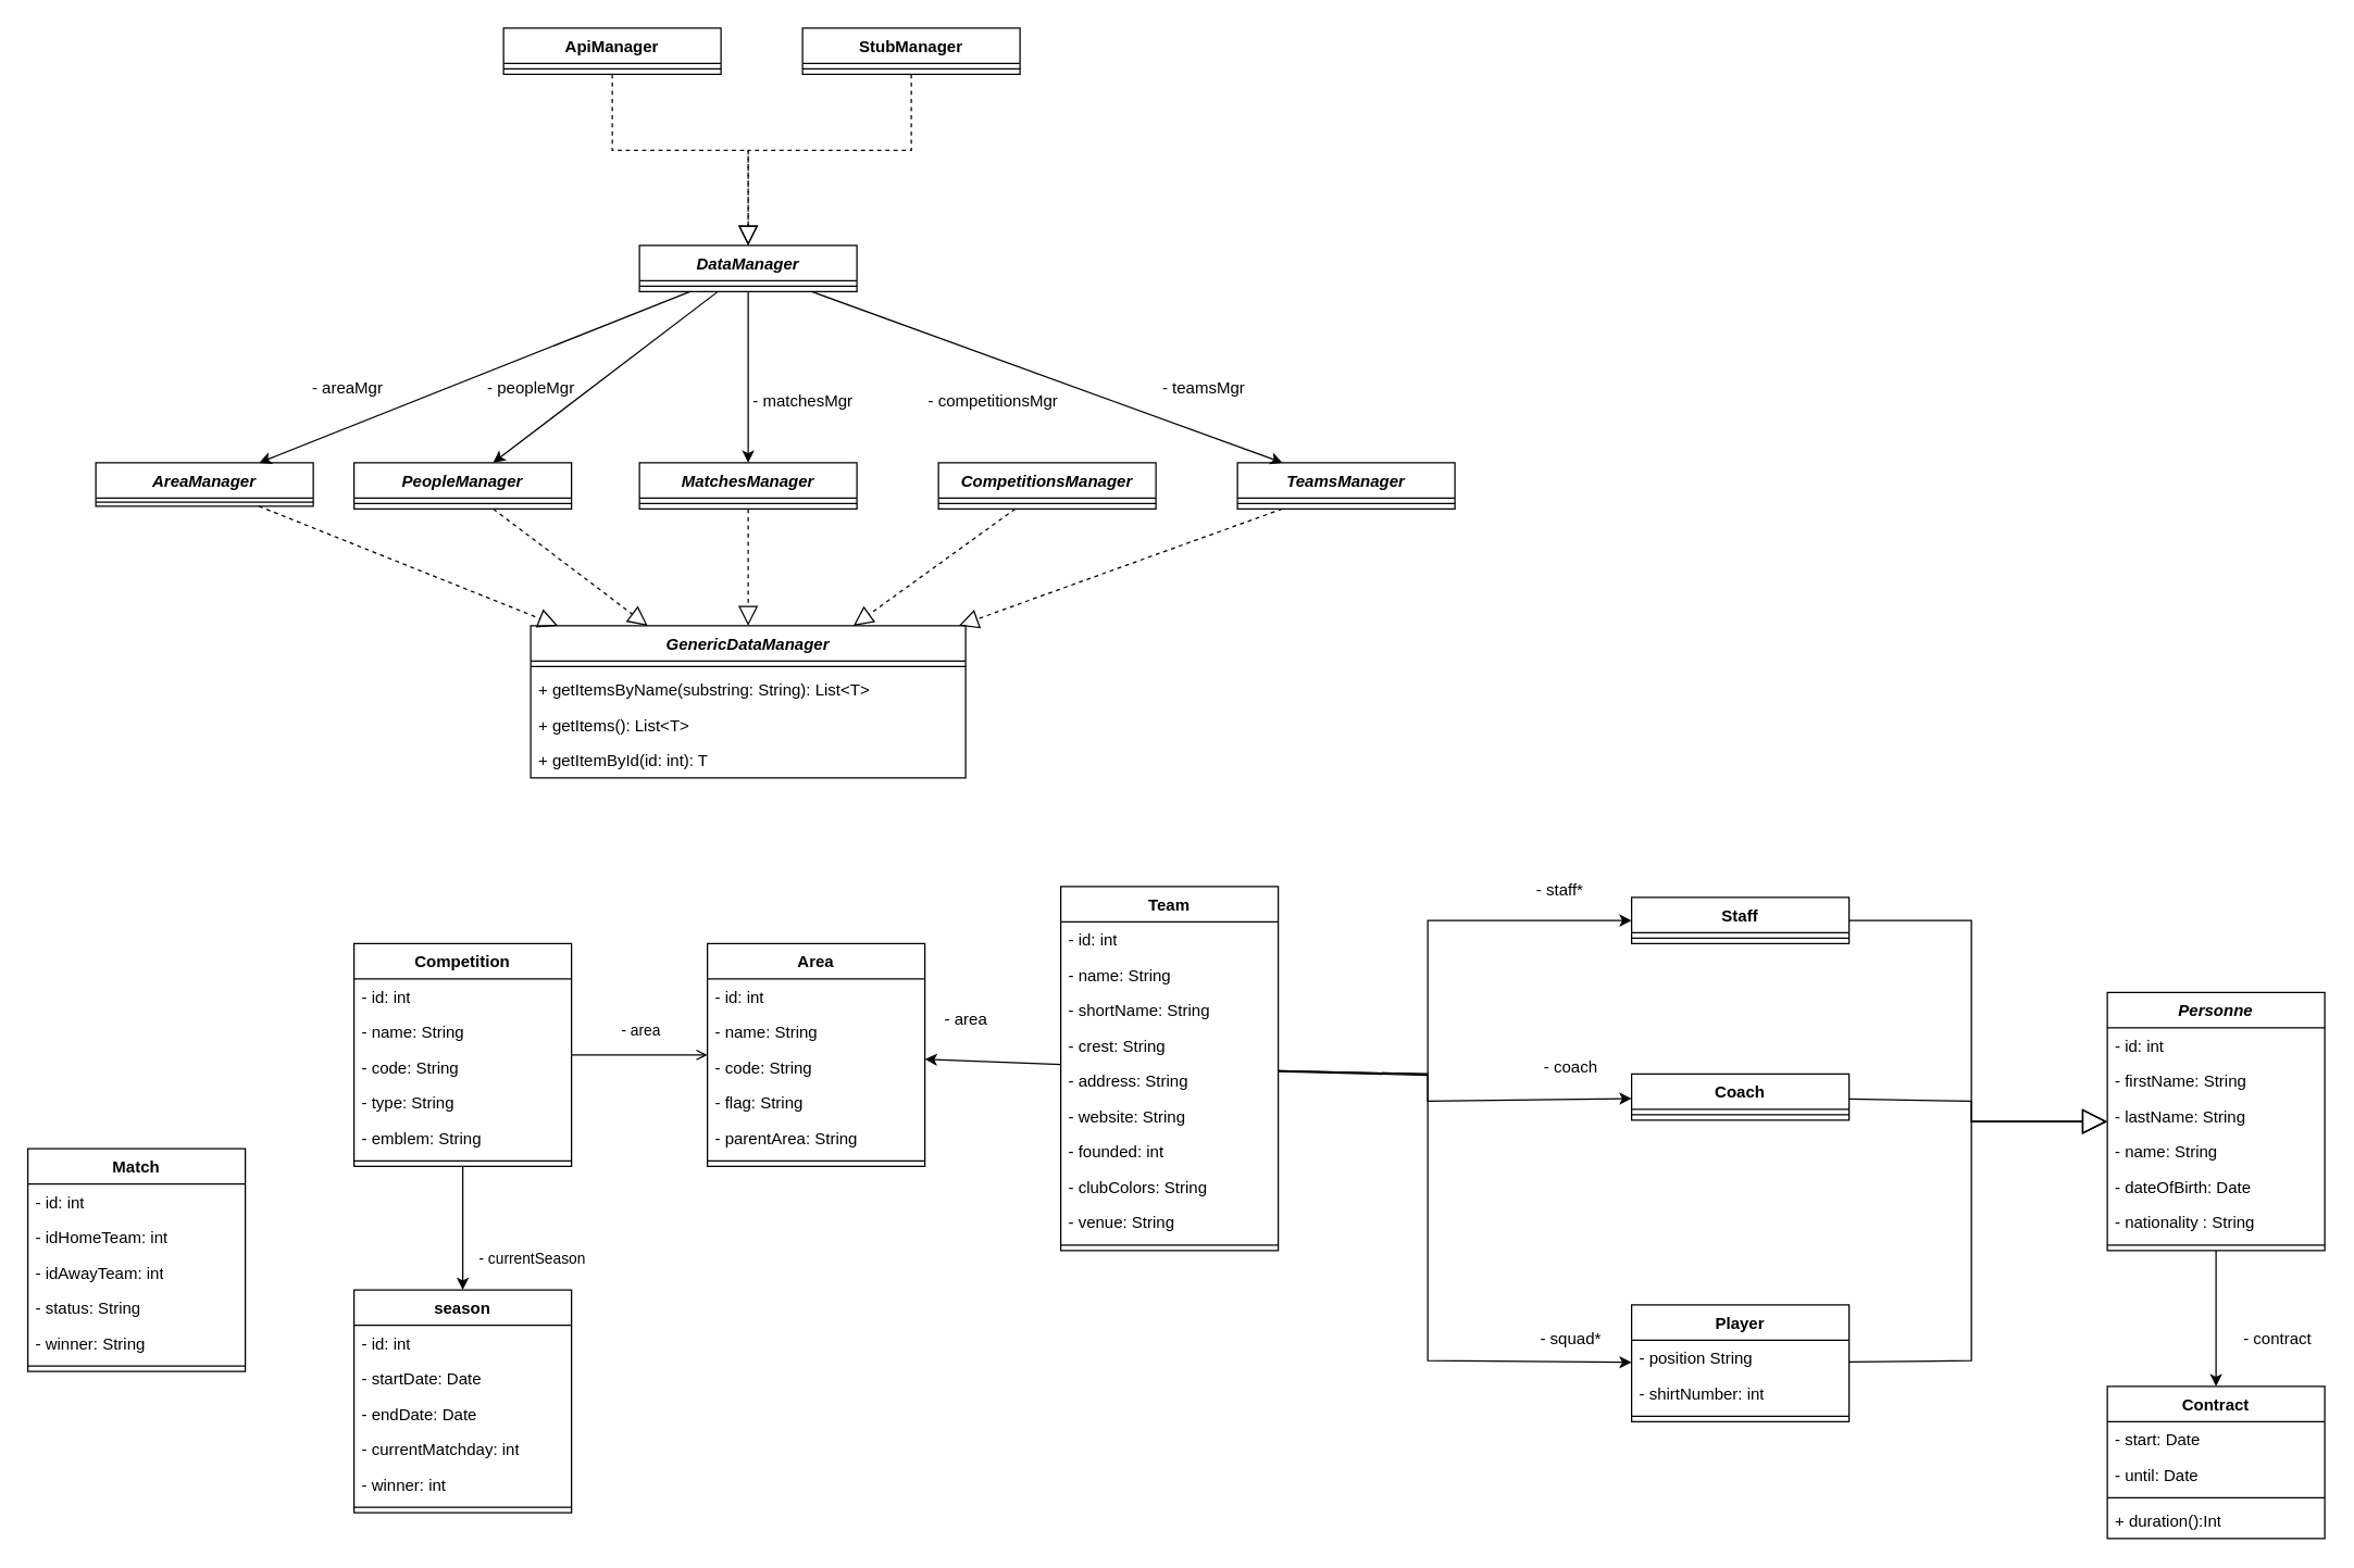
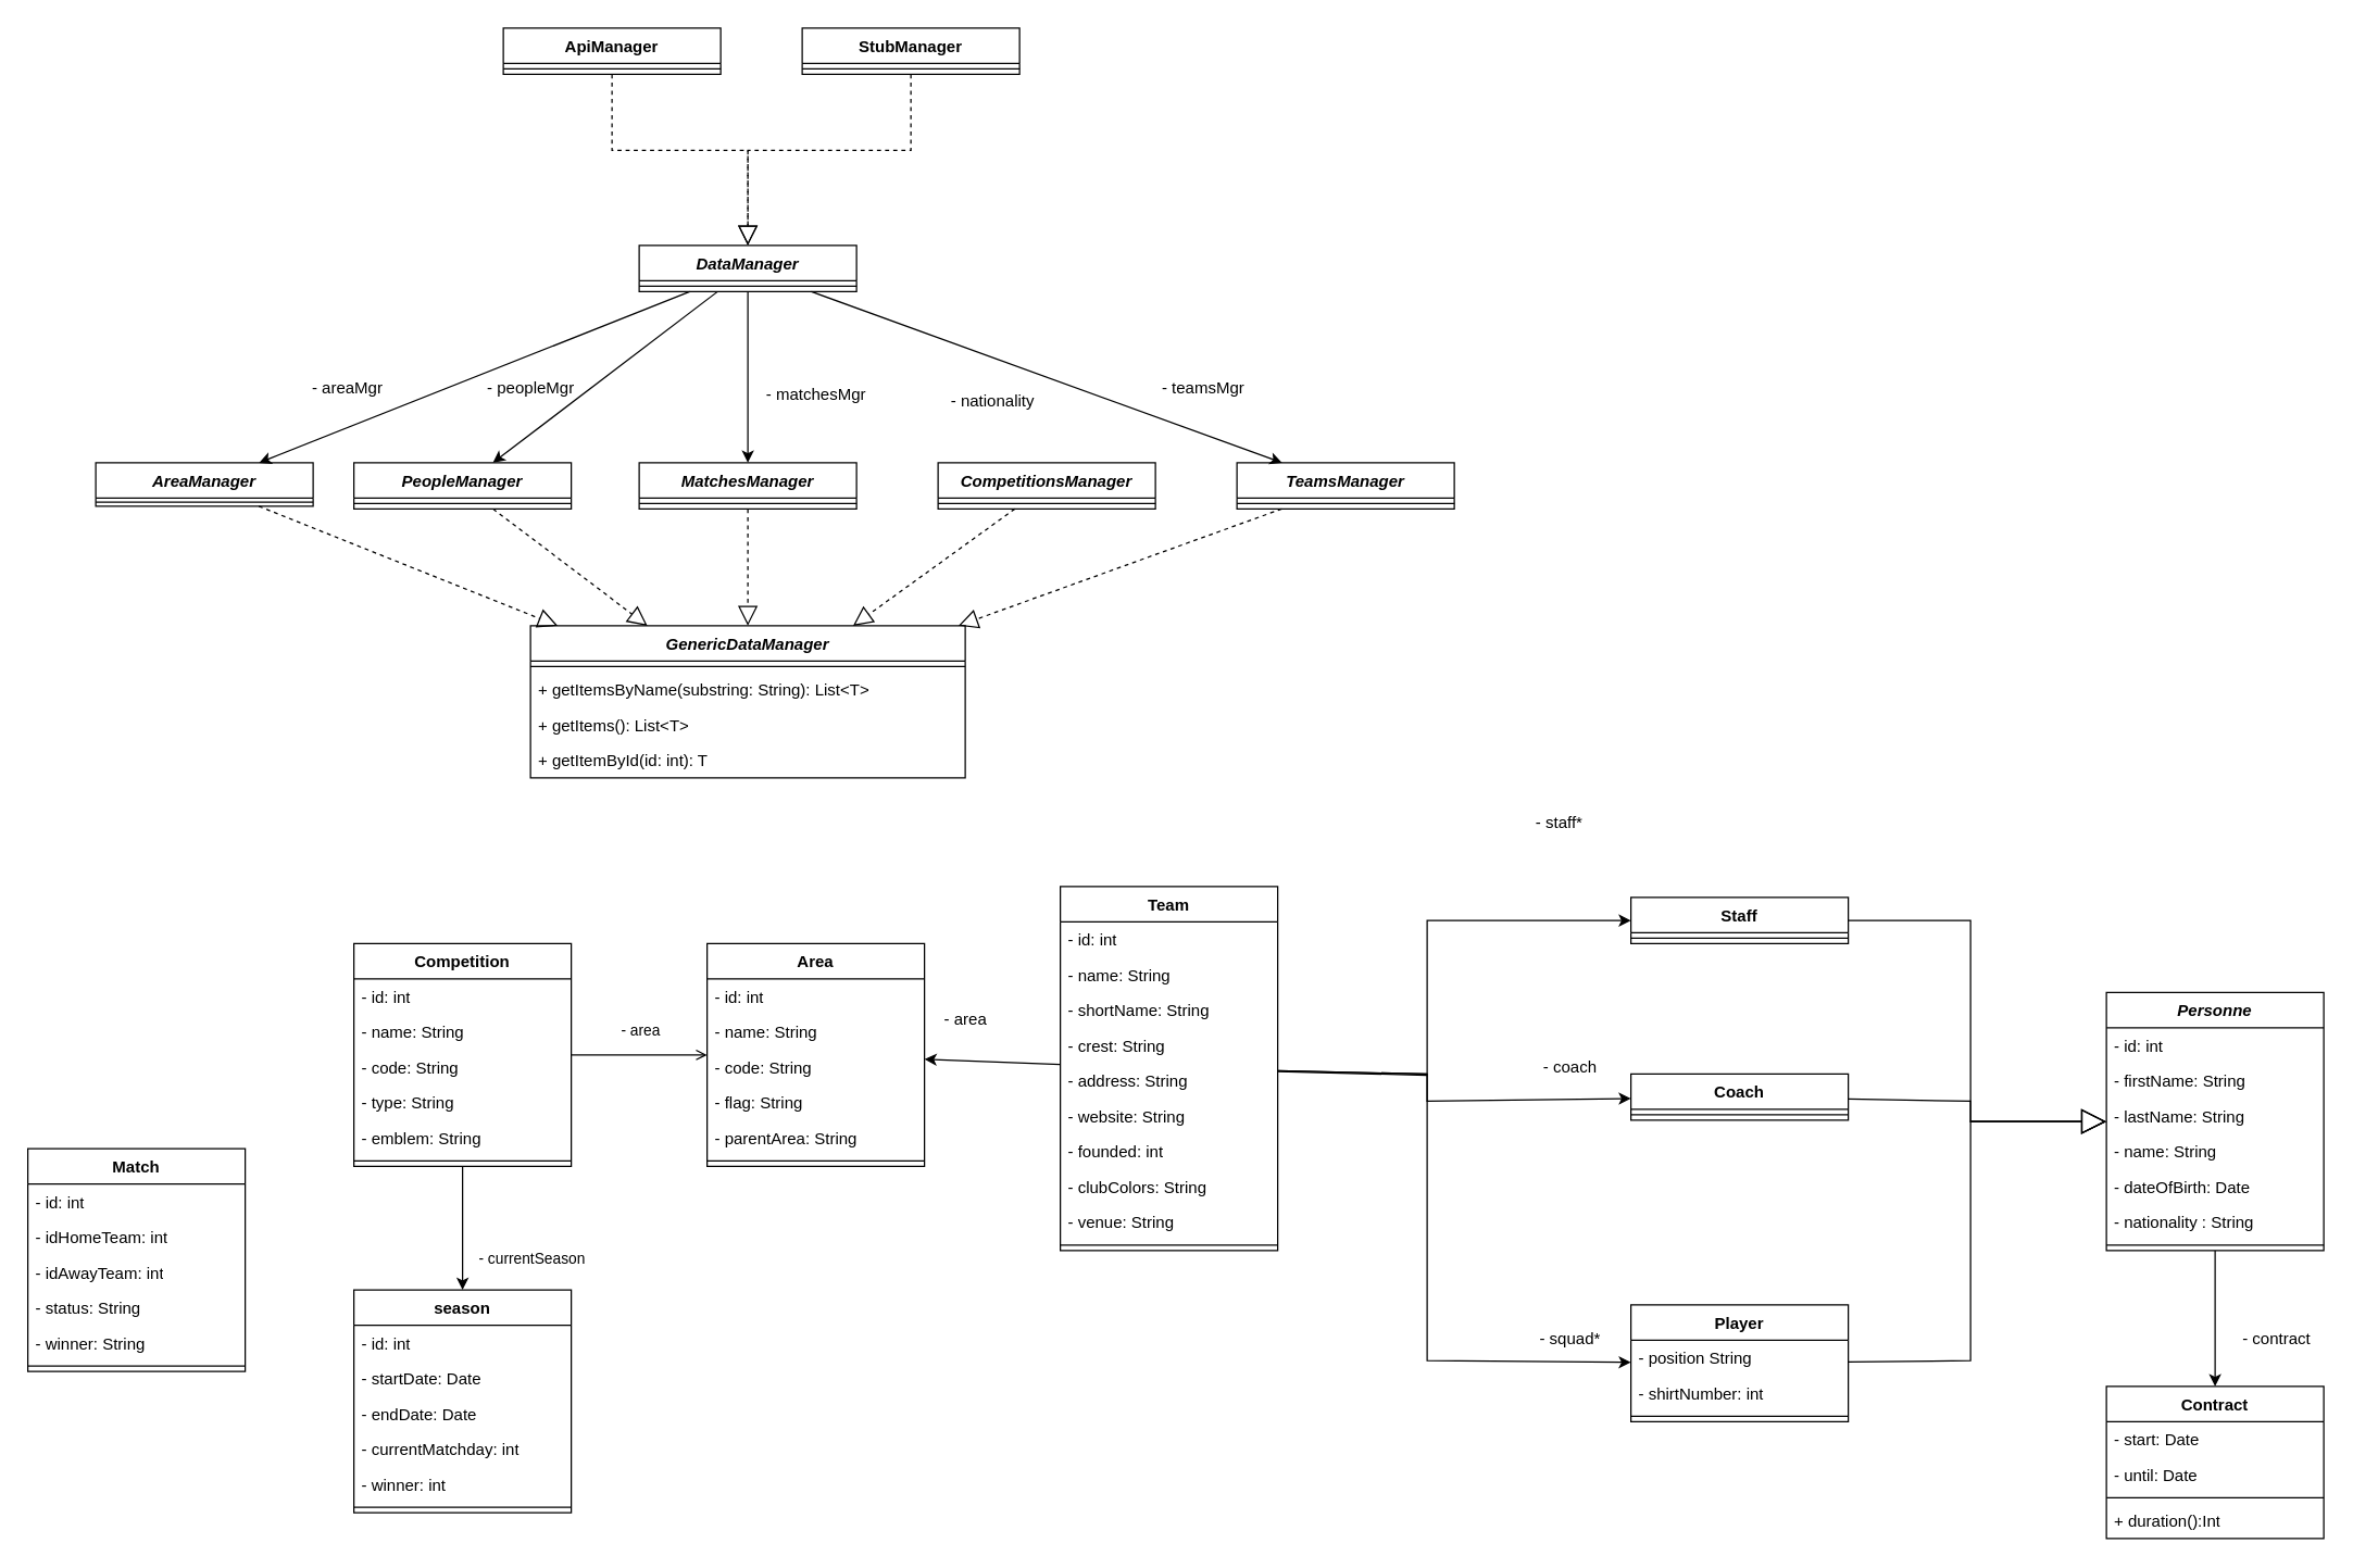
- <mxCell id="103" value="- matchesMgr" style="text;html=1;align=center;verticalAlign=middle;resizable=0;points=[];autosize=1;strokeColor=none;fillColor=none;" parent="1" vertex="1"><mxGeometry x="540" y="280" width="100" height="30" as="geometry" /></mxCell>
+ <mxCell id="103" value="- matchesMgr" style="text;html=1;align=center;verticalAlign=middle;resizable=0;points=[];autosize=1;strokeColor=none;fillColor=none;" parent="1" vertex="1"><mxGeometry x="550" y="275" width="100" height="30" as="geometry" /></mxCell>
- <mxCell id="102" value="- competitionsMgr" style="text;html=1;align=center;verticalAlign=middle;resizable=0;points=[];autosize=1;strokeColor=none;fillColor=none;" parent="1" vertex="1"><mxGeometry x="670" y="280" width="120" height="30" as="geometry" /></mxCell>
+ <mxCell id="102" value="- nationality" style="text;html=1;align=center;verticalAlign=middle;resizable=0;points=[];autosize=1;strokeColor=none;fillColor=none;" parent="1" vertex="1"><mxGeometry x="670" y="280" width="120" height="30" as="geometry" /></mxCell>
- <mxCell id="73" value="- staff*" style="text;html=1;align=center;verticalAlign=middle;resizable=0;points=[];autosize=1;strokeColor=none;fillColor=none;" parent="1" vertex="1"><mxGeometry x="1117" y="640" width="60" height="30" as="geometry" /></mxCell>
+ <mxCell id="73" value="- staff*" style="text;html=1;align=center;verticalAlign=middle;resizable=0;points=[];autosize=1;strokeColor=none;fillColor=none;" parent="1" vertex="1"><mxGeometry x="1117" y="590" width="60" height="30" as="geometry" /></mxCell>
